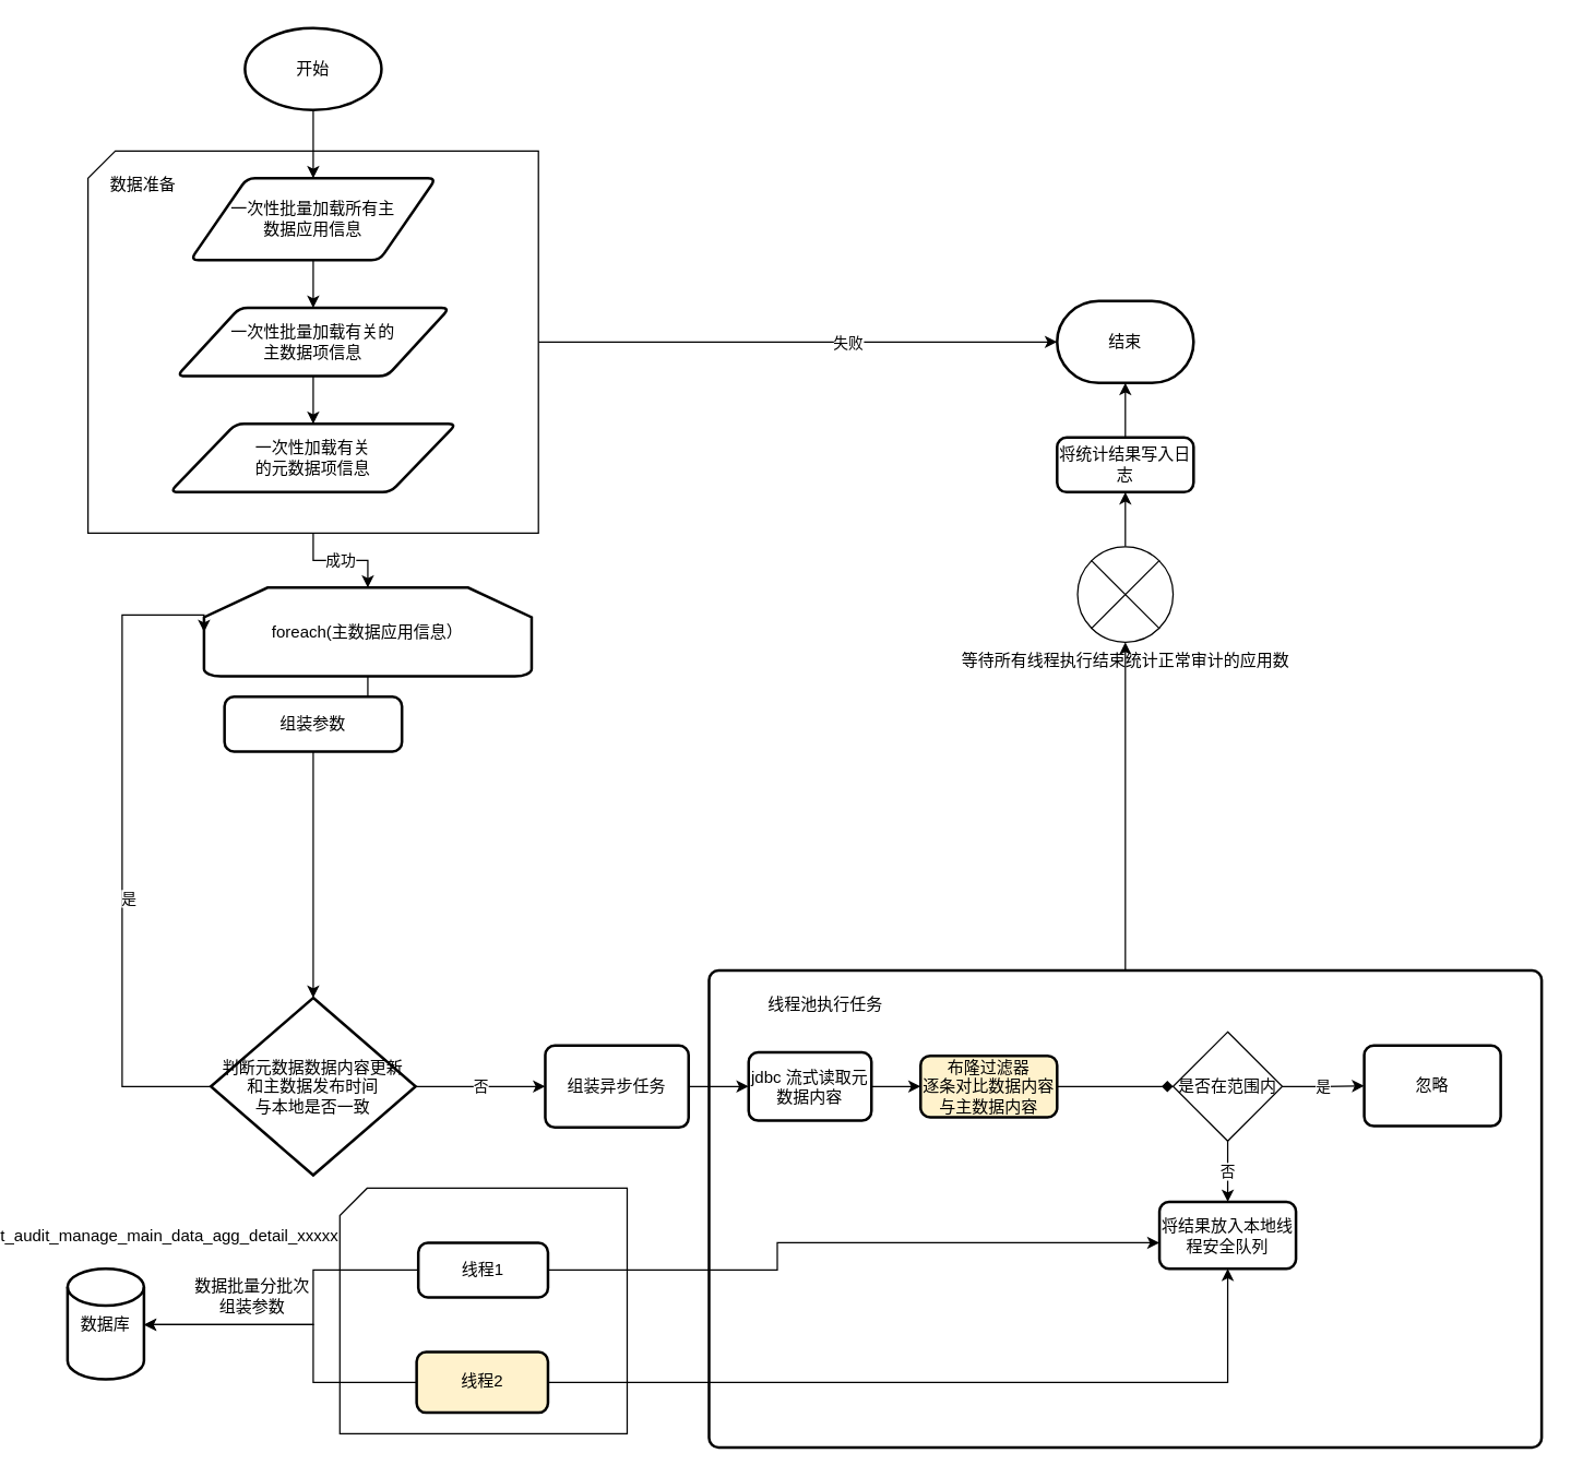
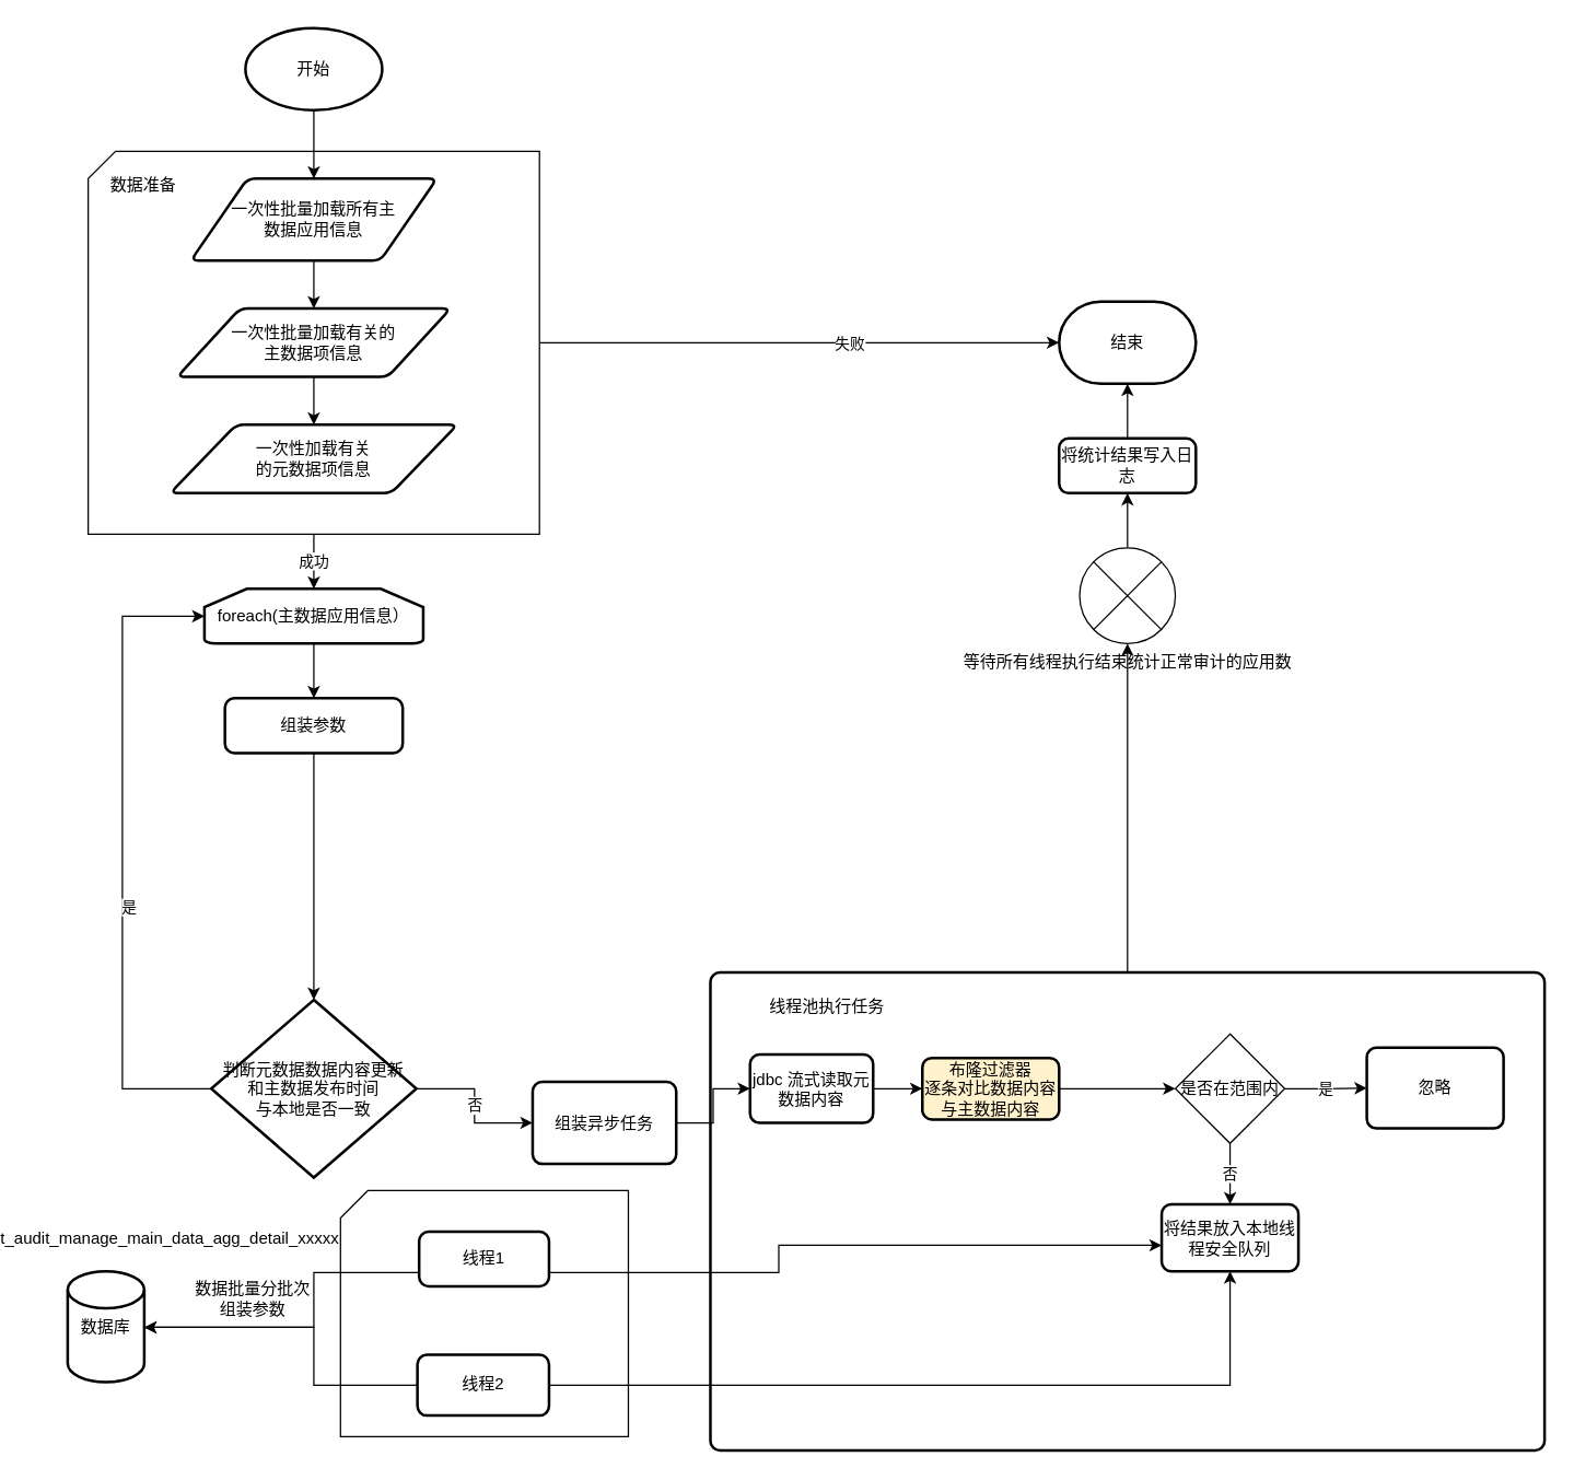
- <mxCell id="16" value="foreach(主数据应用信息）" style="strokeWidth=2;html=1;shape=mxgraph.flowchart.loop_limit;whiteSpace=wrap;" parent="1" vertex="1"><mxGeometry x="120" y="430" width="240" height="65" as="geometry" /></mxCell>
+ <mxCell id="16" value="foreach(主数据应用信息）" style="strokeWidth=2;html=1;shape=mxgraph.flowchart.loop_limit;whiteSpace=wrap;" parent="1" vertex="1"><mxGeometry x="120" y="430" width="160" height="40" as="geometry" /></mxCell>
- <mxCell id="26" value="组装异步任务" style="rounded=1;whiteSpace=wrap;html=1;absoluteArcSize=1;arcSize=14;strokeWidth=2;" parent="1" vertex="1"><mxGeometry x="370" y="765.5" width="105" height="60" as="geometry" /></mxCell>
+ <mxCell id="26" value="组装异步任务" style="rounded=1;whiteSpace=wrap;html=1;absoluteArcSize=1;arcSize=14;strokeWidth=2;" parent="1" vertex="1"><mxGeometry x="360" y="790.5" width="105" height="60" as="geometry" /></mxCell>
- <mxCell id="23" value="" style="edgeStyle=orthogonalEdgeStyle;rounded=0;orthogonalLoop=1;jettySize=auto;html=1;endArrow=diamond;" parent="1" source="24" target="38" edge="1"><mxGeometry relative="1" as="geometry" /></mxCell>
+ <mxCell id="23" value="" style="edgeStyle=orthogonalEdgeStyle;rounded=0;orthogonalLoop=1;jettySize=auto;html=1;" parent="1" source="24" target="38" edge="1"><mxGeometry relative="1" as="geometry" /></mxCell>
- <mxCell id="45" value="线程1" style="rounded=1;whiteSpace=wrap;html=1;absoluteArcSize=1;arcSize=14;strokeWidth=2;" parent="1" vertex="1"><mxGeometry x="277" y="910" width="95" height="40" as="geometry" /></mxCell>
+ <mxCell id="45" value="线程1" style="rounded=1;whiteSpace=wrap;html=1;absoluteArcSize=1;arcSize=14;strokeWidth=2;" parent="1" vertex="1"><mxGeometry x="277" y="900" width="95" height="40" as="geometry" /></mxCell>
- <mxCell id="48" value="线程2" style="rounded=1;whiteSpace=wrap;html=1;absoluteArcSize=1;arcSize=14;strokeWidth=2;fillColor=#fff2cc;" parent="1" vertex="1"><mxGeometry x="275.75" y="990" width="96.25" height="44.5" as="geometry" /></mxCell>
+ <mxCell id="48" value="线程2" style="rounded=1;whiteSpace=wrap;html=1;absoluteArcSize=1;arcSize=14;strokeWidth=2;" parent="1" vertex="1"><mxGeometry x="275.75" y="990" width="96.25" height="44.5" as="geometry" /></mxCell>
